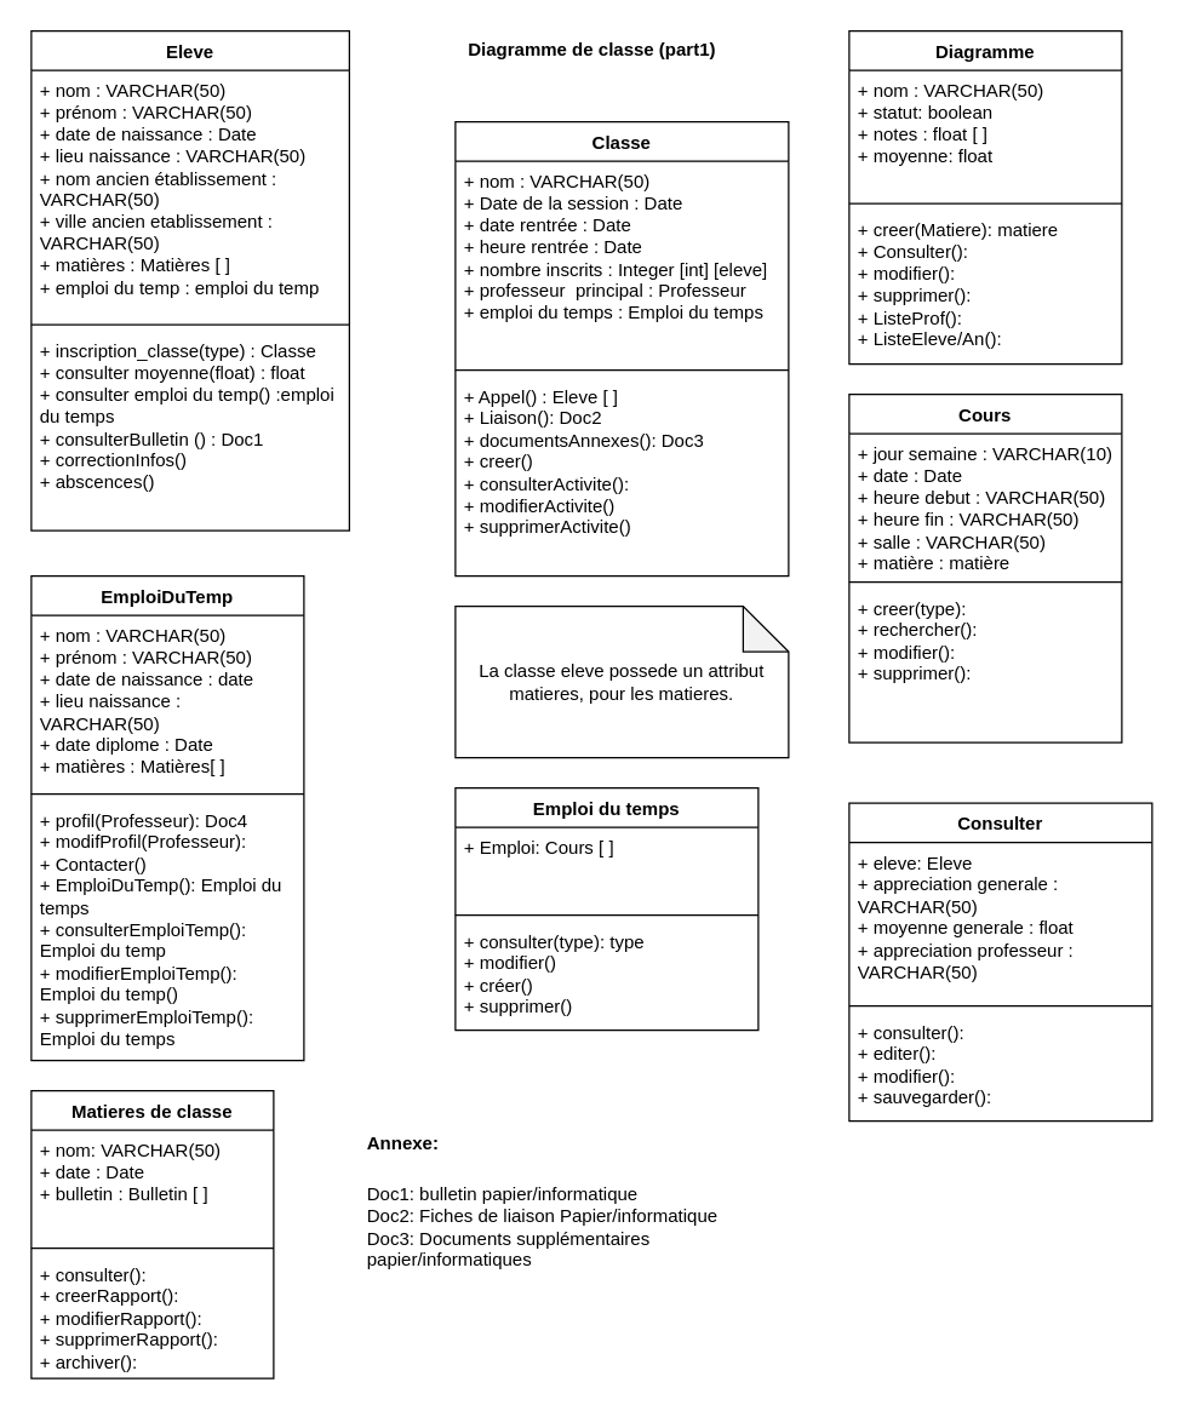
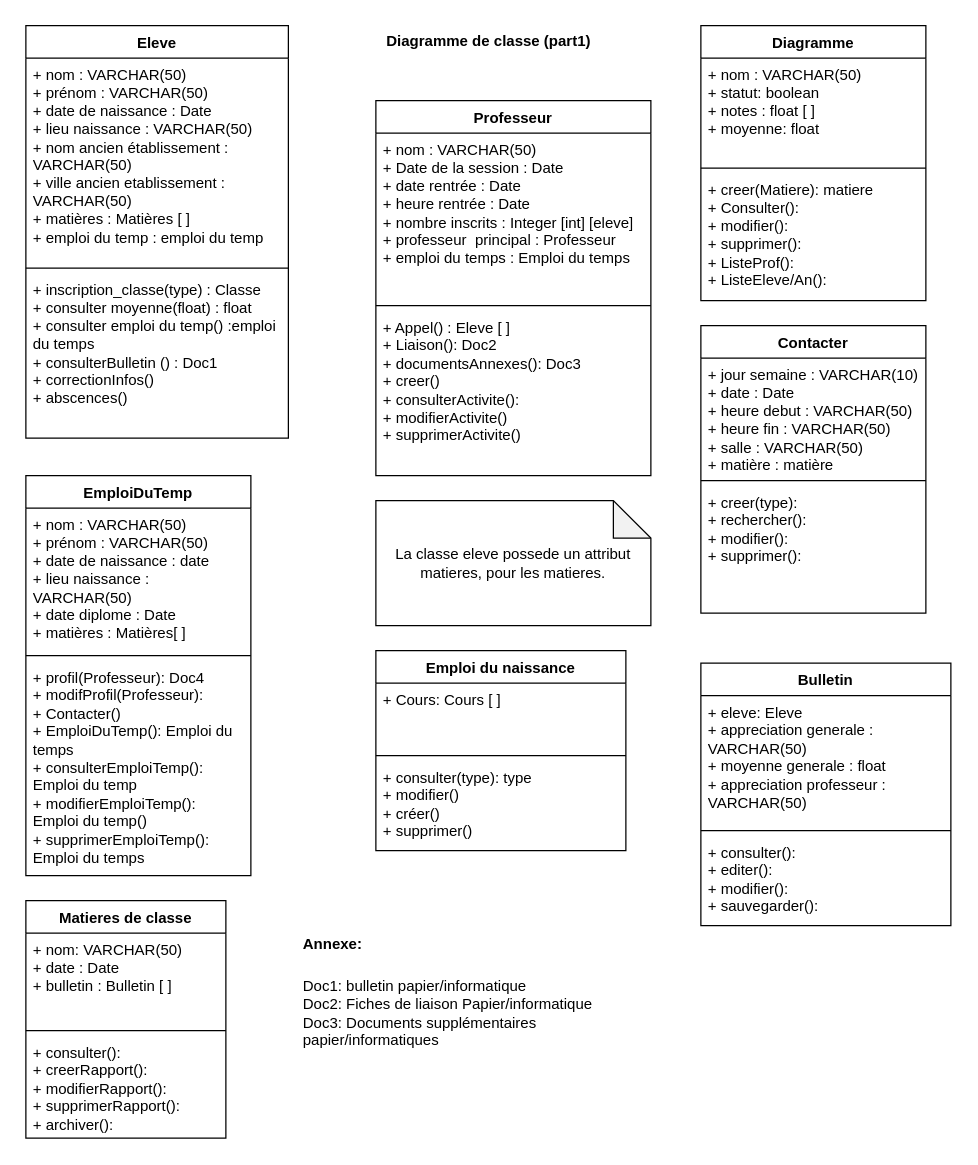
- <mxCell id="14" value="Classe" style="swimlane;fontStyle=1;align=center;verticalAlign=top;childLayout=stackLayout;horizontal=1;startSize=26;horizontalStack=0;resizeParent=1;resizeParentMax=0;resizeLast=0;collapsible=1;marginBottom=0;whiteSpace=wrap;html=1;" parent="1" vertex="1"><mxGeometry x="300" y="80" width="220" height="300" as="geometry" /></mxCell>
+ <mxCell id="14" value="Professeur" style="swimlane;fontStyle=1;align=center;verticalAlign=top;childLayout=stackLayout;horizontal=1;startSize=26;horizontalStack=0;resizeParent=1;resizeParentMax=0;resizeLast=0;collapsible=1;marginBottom=0;whiteSpace=wrap;html=1;" parent="1" vertex="1"><mxGeometry x="300" y="80" width="220" height="300" as="geometry" /></mxCell>
- <mxCell id="22" value="Cours" style="swimlane;fontStyle=1;align=center;verticalAlign=top;childLayout=stackLayout;horizontal=1;startSize=26;horizontalStack=0;resizeParent=1;resizeParentMax=0;resizeLast=0;collapsible=1;marginBottom=0;whiteSpace=wrap;html=1;" parent="1" vertex="1"><mxGeometry x="560" y="260" width="180" height="230" as="geometry" /></mxCell>
+ <mxCell id="22" value="Contacter" style="swimlane;fontStyle=1;align=center;verticalAlign=top;childLayout=stackLayout;horizontal=1;startSize=26;horizontalStack=0;resizeParent=1;resizeParentMax=0;resizeLast=0;collapsible=1;marginBottom=0;whiteSpace=wrap;html=1;" parent="1" vertex="1"><mxGeometry x="560" y="260" width="180" height="230" as="geometry" /></mxCell>
- <mxCell id="18" value="Emploi du temps" style="swimlane;fontStyle=1;align=center;verticalAlign=top;childLayout=stackLayout;horizontal=1;startSize=26;horizontalStack=0;resizeParent=1;resizeParentMax=0;resizeLast=0;collapsible=1;marginBottom=0;whiteSpace=wrap;html=1;" parent="1" vertex="1"><mxGeometry x="300" y="520" width="200" height="160" as="geometry" /></mxCell>
+ <mxCell id="18" value="Emploi du naissance" style="swimlane;fontStyle=1;align=center;verticalAlign=top;childLayout=stackLayout;horizontal=1;startSize=26;horizontalStack=0;resizeParent=1;resizeParentMax=0;resizeLast=0;collapsible=1;marginBottom=0;whiteSpace=wrap;html=1;" parent="1" vertex="1"><mxGeometry x="300" y="520" width="200" height="160" as="geometry" /></mxCell>
- <mxCell id="30" value="Consulter" style="swimlane;fontStyle=1;align=center;verticalAlign=top;childLayout=stackLayout;horizontal=1;startSize=26;horizontalStack=0;resizeParent=1;resizeParentMax=0;resizeLast=0;collapsible=1;marginBottom=0;whiteSpace=wrap;html=1;" parent="1" vertex="1"><mxGeometry x="560" y="530" width="200" height="210" as="geometry" /></mxCell>
+ <mxCell id="30" value="Bulletin" style="swimlane;fontStyle=1;align=center;verticalAlign=top;childLayout=stackLayout;horizontal=1;startSize=26;horizontalStack=0;resizeParent=1;resizeParentMax=0;resizeLast=0;collapsible=1;marginBottom=0;whiteSpace=wrap;html=1;" parent="1" vertex="1"><mxGeometry x="560" y="530" width="200" height="210" as="geometry" /></mxCell>
- <mxCell id="19" value="+ Emploi: Cours [ ]" style="text;strokeColor=none;fillColor=none;align=left;verticalAlign=top;spacingLeft=4;spacingRight=4;overflow=hidden;rotatable=0;points=[[0,0.5],[1,0.5]];portConstraint=eastwest;whiteSpace=wrap;html=1;" parent="18" vertex="1"><mxGeometry y="26" width="200" height="54" as="geometry" /></mxCell>
+ <mxCell id="19" value="+ Cours: Cours [ ]" style="text;strokeColor=none;fillColor=none;align=left;verticalAlign=top;spacingLeft=4;spacingRight=4;overflow=hidden;rotatable=0;points=[[0,0.5],[1,0.5]];portConstraint=eastwest;whiteSpace=wrap;html=1;" parent="18" vertex="1"><mxGeometry y="26" width="200" height="54" as="geometry" /></mxCell>
